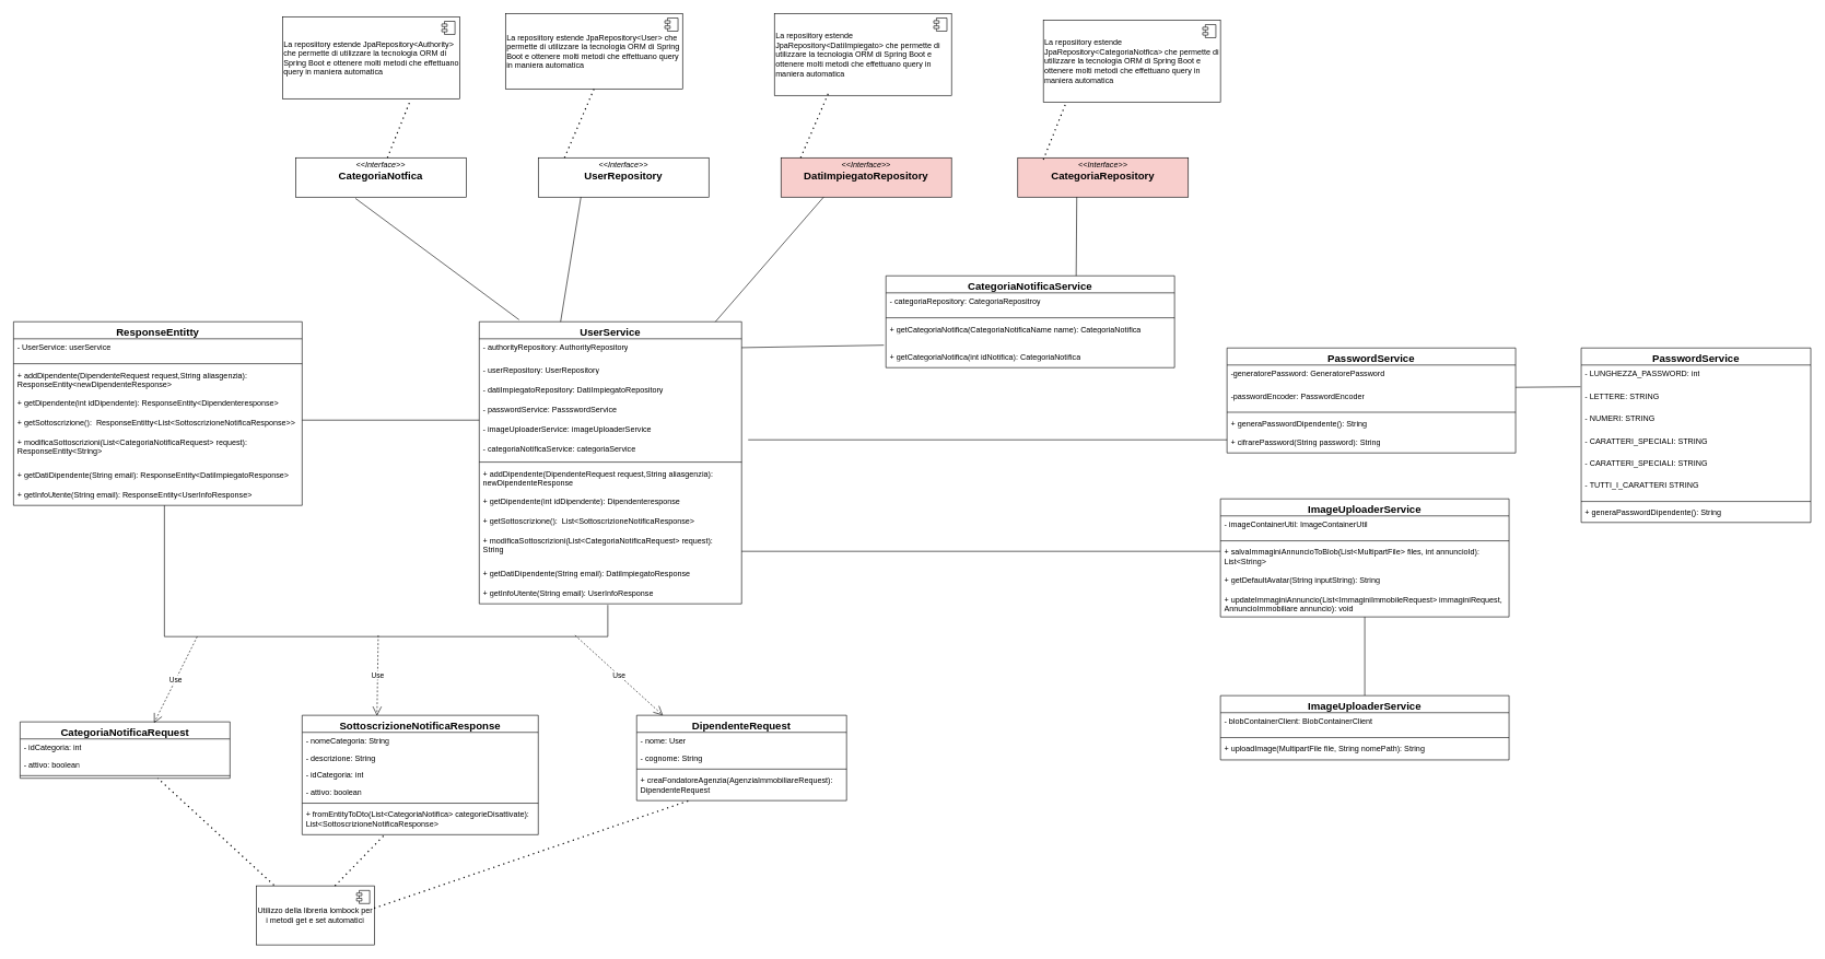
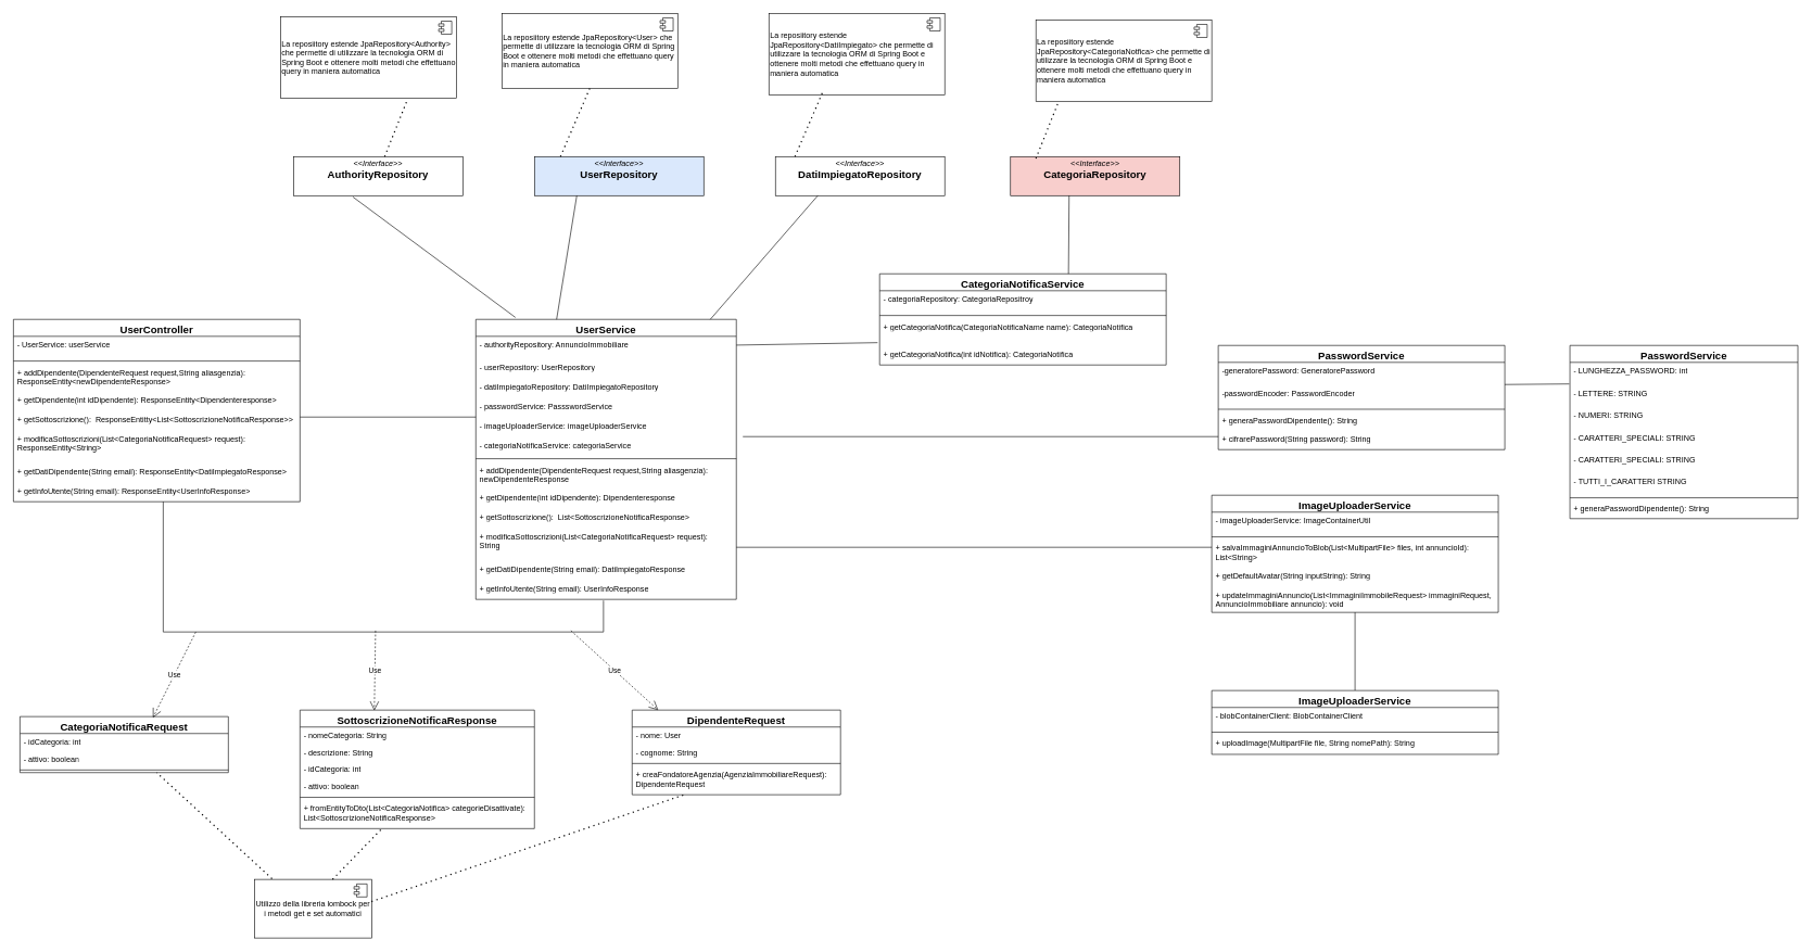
- <mxCell id="26" value="&lt;p style=&quot;margin:0px;margin-top:4px;text-align:center;&quot;&gt;&lt;i&gt;&amp;lt;&amp;lt;Interface&amp;gt;&amp;gt;&lt;/i&gt;&lt;br&gt;&lt;b&gt;&lt;font style=&quot;font-size: 16px;&quot;&gt;CategoriaNotfica&lt;/font&gt;&lt;/b&gt;&lt;/p&gt;&lt;p style=&quot;margin:0px;margin-left:4px;&quot;&gt;&lt;br&gt;&lt;/p&gt;" style="verticalAlign=top;align=left;overflow=fill;html=1;whiteSpace=wrap;" parent="1" vertex="1"><mxGeometry x="450" y="240" width="260" height="60" as="geometry" /></mxCell>
+ <mxCell id="26" value="&lt;p style=&quot;margin:0px;margin-top:4px;text-align:center;&quot;&gt;&lt;i&gt;&amp;lt;&amp;lt;Interface&amp;gt;&amp;gt;&lt;/i&gt;&lt;br&gt;&lt;b&gt;&lt;font style=&quot;font-size: 16px;&quot;&gt;AuthorityRepository&lt;/font&gt;&lt;/b&gt;&lt;/p&gt;&lt;p style=&quot;margin:0px;margin-left:4px;&quot;&gt;&lt;br&gt;&lt;/p&gt;" style="verticalAlign=top;align=left;overflow=fill;html=1;whiteSpace=wrap;" parent="1" vertex="1"><mxGeometry x="450" y="240" width="260" height="60" as="geometry" /></mxCell>
- <mxCell id="27" value="&lt;p style=&quot;margin:0px;margin-top:4px;text-align:center;&quot;&gt;&lt;i&gt;&amp;lt;&amp;lt;Interface&amp;gt;&amp;gt;&lt;/i&gt;&lt;br&gt;&lt;b&gt;&lt;font style=&quot;font-size: 16px;&quot;&gt;UserRepository&lt;/font&gt;&lt;/b&gt;&lt;/p&gt;&lt;p style=&quot;margin:0px;margin-left:4px;&quot;&gt;&lt;br&gt;&lt;/p&gt;" style="verticalAlign=top;align=left;overflow=fill;html=1;whiteSpace=wrap;" parent="1" vertex="1"><mxGeometry x="820" y="240" width="260" height="60" as="geometry" /></mxCell>
+ <mxCell id="27" value="&lt;p style=&quot;margin:0px;margin-top:4px;text-align:center;&quot;&gt;&lt;i&gt;&amp;lt;&amp;lt;Interface&amp;gt;&amp;gt;&lt;/i&gt;&lt;br&gt;&lt;b&gt;&lt;font style=&quot;font-size: 16px;&quot;&gt;UserRepository&lt;/font&gt;&lt;/b&gt;&lt;/p&gt;&lt;p style=&quot;margin:0px;margin-left:4px;&quot;&gt;&lt;br&gt;&lt;/p&gt;" style="verticalAlign=top;align=left;overflow=fill;html=1;whiteSpace=wrap;fillColor=#dae8fc;" parent="1" vertex="1"><mxGeometry x="820" y="240" width="260" height="60" as="geometry" /></mxCell>
- <mxCell id="28" value="&lt;p style=&quot;margin:0px;margin-top:4px;text-align:center;&quot;&gt;&lt;i&gt;&amp;lt;&amp;lt;Interface&amp;gt;&amp;gt;&lt;/i&gt;&lt;br&gt;&lt;b&gt;&lt;font style=&quot;font-size: 16px;&quot;&gt;DatiImpiegatoRepository&lt;/font&gt;&lt;/b&gt;&lt;/p&gt;&lt;p style=&quot;margin:0px;margin-left:4px;&quot;&gt;&lt;br&gt;&lt;/p&gt;" style="verticalAlign=top;align=left;overflow=fill;html=1;whiteSpace=wrap;fillColor=#f8cecc;" parent="1" vertex="1"><mxGeometry x="1190" y="240" width="260" height="60" as="geometry" /></mxCell>
+ <mxCell id="28" value="&lt;p style=&quot;margin:0px;margin-top:4px;text-align:center;&quot;&gt;&lt;i&gt;&amp;lt;&amp;lt;Interface&amp;gt;&amp;gt;&lt;/i&gt;&lt;br&gt;&lt;b&gt;&lt;font style=&quot;font-size: 16px;&quot;&gt;DatiImpiegatoRepository&lt;/font&gt;&lt;/b&gt;&lt;/p&gt;&lt;p style=&quot;margin:0px;margin-left:4px;&quot;&gt;&lt;br&gt;&lt;/p&gt;" style="verticalAlign=top;align=left;overflow=fill;html=1;whiteSpace=wrap;" parent="1" vertex="1"><mxGeometry x="1190" y="240" width="260" height="60" as="geometry" /></mxCell>
- <mxCell id="16" value="&lt;font style=&quot;font-size: 16px;&quot;&gt;ResponseEntitty&lt;/font&gt;" style="swimlane;fontStyle=1;align=center;verticalAlign=top;childLayout=stackLayout;horizontal=1;startSize=26;horizontalStack=0;resizeParent=1;resizeParentMax=0;resizeLast=0;collapsible=1;marginBottom=0;whiteSpace=wrap;html=1;" parent="1" vertex="1"><mxGeometry x="20" y="490" width="440" height="280" as="geometry" /></mxCell>
+ <mxCell id="16" value="&lt;font style=&quot;font-size: 16px;&quot;&gt;UserController&lt;/font&gt;" style="swimlane;fontStyle=1;align=center;verticalAlign=top;childLayout=stackLayout;horizontal=1;startSize=26;horizontalStack=0;resizeParent=1;resizeParentMax=0;resizeLast=0;collapsible=1;marginBottom=0;whiteSpace=wrap;html=1;" parent="1" vertex="1"><mxGeometry x="20" y="490" width="440" height="280" as="geometry" /></mxCell>
- <mxCell id="3" value="- authorityRepository: AuthorityRepository" style="text;strokeColor=none;fillColor=none;align=left;verticalAlign=top;spacingLeft=4;spacingRight=4;overflow=hidden;rotatable=0;points=[[0,0.5],[1,0.5]];portConstraint=eastwest;whiteSpace=wrap;html=1;" parent="2" vertex="1"><mxGeometry y="26" width="400" height="34" as="geometry" /></mxCell>
+ <mxCell id="3" value="- authorityRepository: AnnuncioImmobiliare" style="text;strokeColor=none;fillColor=none;align=left;verticalAlign=top;spacingLeft=4;spacingRight=4;overflow=hidden;rotatable=0;points=[[0,0.5],[1,0.5]];portConstraint=eastwest;whiteSpace=wrap;html=1;" parent="2" vertex="1"><mxGeometry y="26" width="400" height="34" as="geometry" /></mxCell>
- <mxCell id="75" value="- imageContainerUtil: ImageContainerUtil" style="text;strokeColor=none;fillColor=none;align=left;verticalAlign=top;spacingLeft=4;spacingRight=4;overflow=hidden;rotatable=0;points=[[0,0.5],[1,0.5]];portConstraint=eastwest;whiteSpace=wrap;html=1;" vertex="1" parent="74"><mxGeometry y="26" width="440" height="34" as="geometry" /></mxCell>
+ <mxCell id="75" value="- imageUploaderService: ImageContainerUtil" style="text;strokeColor=none;fillColor=none;align=left;verticalAlign=top;spacingLeft=4;spacingRight=4;overflow=hidden;rotatable=0;points=[[0,0.5],[1,0.5]];portConstraint=eastwest;whiteSpace=wrap;html=1;" vertex="1" parent="74"><mxGeometry y="26" width="440" height="34" as="geometry" /></mxCell>
